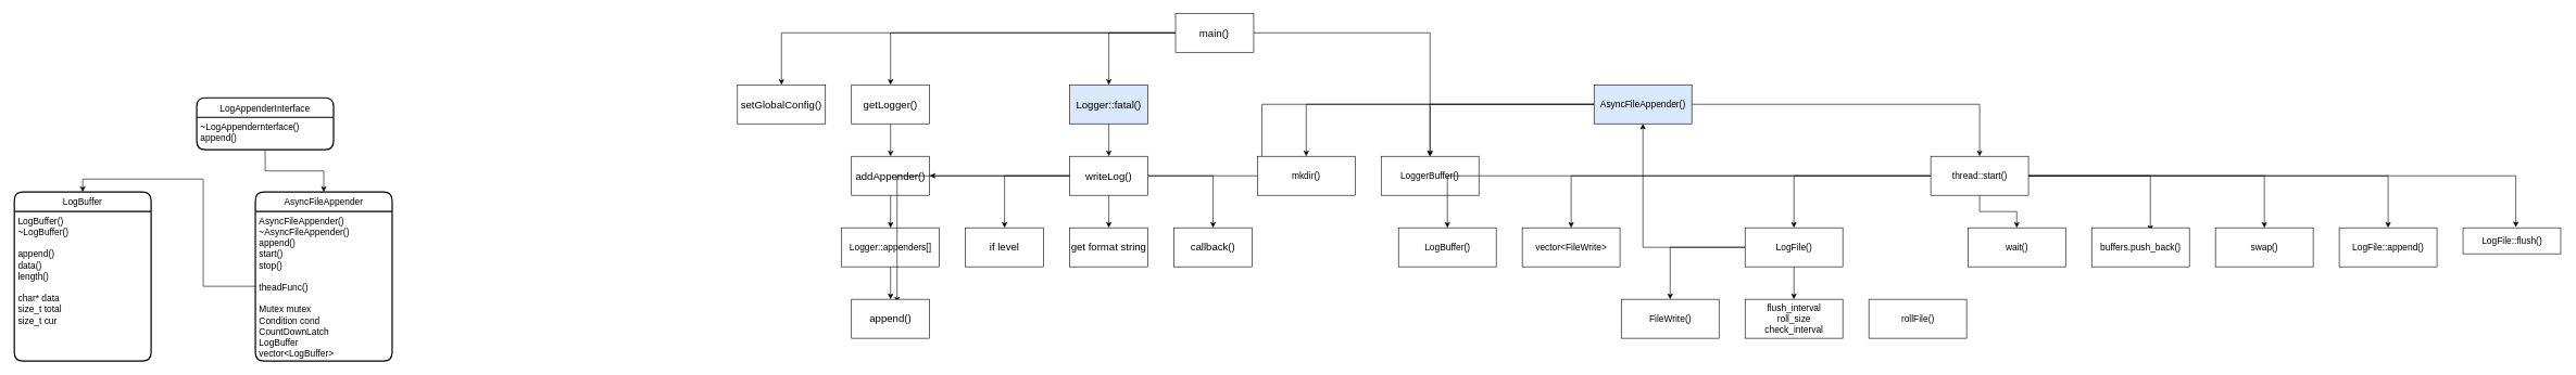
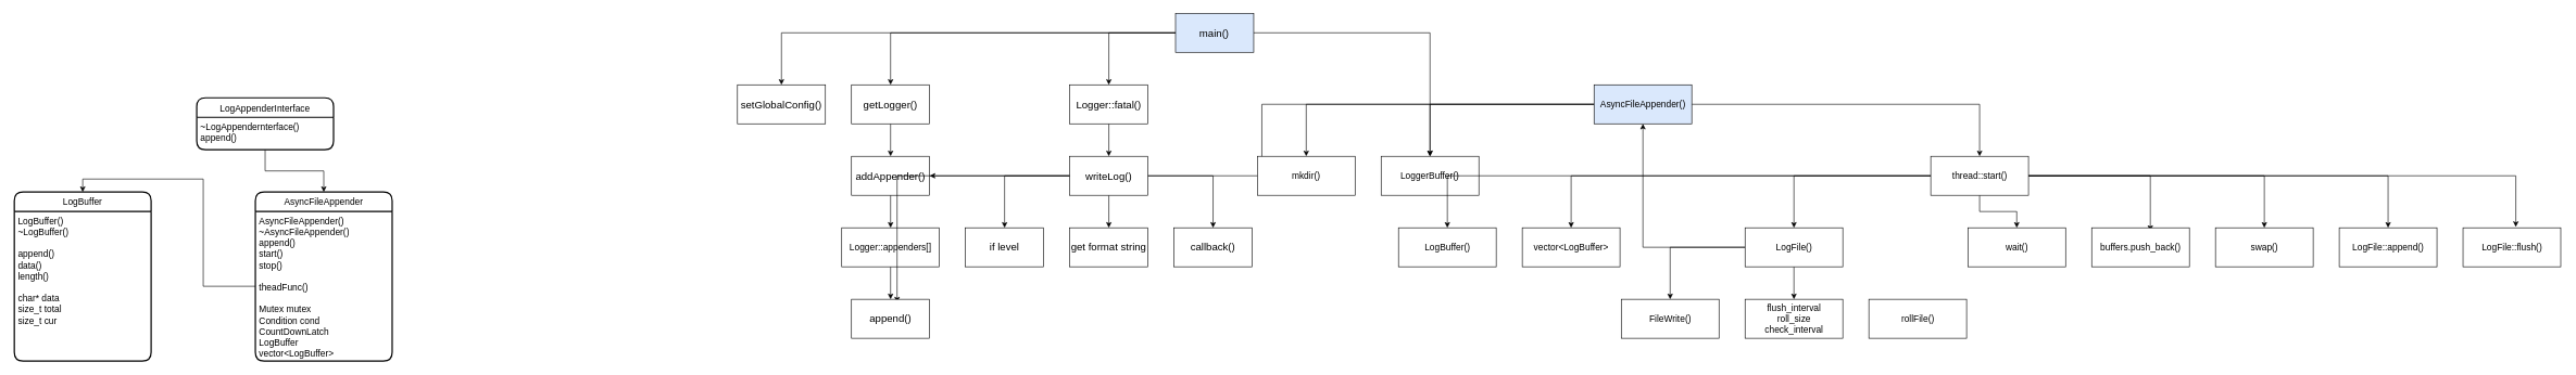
- <mxCell id="6" value="&lt;font style=&quot;font-size: 16px&quot;&gt;main()&lt;/font&gt;" style="rounded=0;whiteSpace=wrap;html=1;" vertex="1" parent="1"><mxGeometry x="1802.4" y="20" width="120" height="60" as="geometry" /></mxCell>
+ <mxCell id="6" value="&lt;font style=&quot;font-size: 16px&quot;&gt;main()&lt;/font&gt;" style="rounded=0;whiteSpace=wrap;html=1;fillColor=#dae8fc;" vertex="1" parent="1"><mxGeometry x="1802.4" y="20" width="120" height="60" as="geometry" /></mxCell>
- <mxCell id="11" value="&lt;span style=&quot;font-size: 16px&quot;&gt;Logger::fatal()&lt;/span&gt;" style="rounded=0;whiteSpace=wrap;html=1;fillColor=#dae8fc;" vertex="1" parent="1"><mxGeometry x="1640" y="130" width="120" height="60" as="geometry" /></mxCell>
+ <mxCell id="11" value="&lt;span style=&quot;font-size: 16px&quot;&gt;Logger::fatal()&lt;/span&gt;" style="rounded=0;whiteSpace=wrap;html=1;" vertex="1" parent="1"><mxGeometry x="1640" y="130" width="120" height="60" as="geometry" /></mxCell>
- <mxCell id="59" value="&lt;span style=&quot;font-size: 14px&quot;&gt;LogFile::flush()&lt;/span&gt;" style="rounded=0;whiteSpace=wrap;html=1;" vertex="1" parent="1"><mxGeometry x="3778.6" y="350" width="150" height="40" as="geometry" /></mxCell>
+ <mxCell id="59" value="&lt;span style=&quot;font-size: 14px&quot;&gt;LogFile::flush()&lt;/span&gt;" style="rounded=0;whiteSpace=wrap;html=1;" vertex="1" parent="1"><mxGeometry x="3778.6" y="350" width="150" height="60" as="geometry" /></mxCell>
- <mxCell id="50" value="&lt;span style=&quot;font-size: 14px&quot;&gt;vector&amp;lt;FileWrite&amp;gt;&lt;/span&gt;" style="rounded=0;whiteSpace=wrap;html=1;" vertex="1" parent="1"><mxGeometry x="2334.6" y="350" width="150" height="60" as="geometry" /></mxCell>
+ <mxCell id="50" value="&lt;span style=&quot;font-size: 14px&quot;&gt;vector&amp;lt;LogBuffer&amp;gt;&lt;/span&gt;" style="rounded=0;whiteSpace=wrap;html=1;" vertex="1" parent="1"><mxGeometry x="2334.6" y="350" width="150" height="60" as="geometry" /></mxCell>
